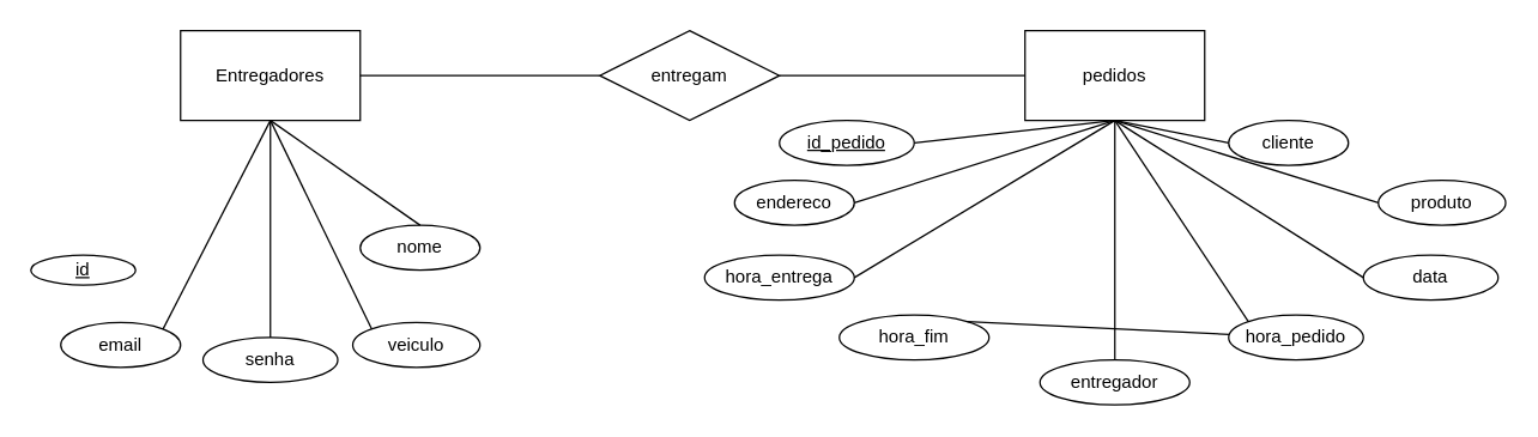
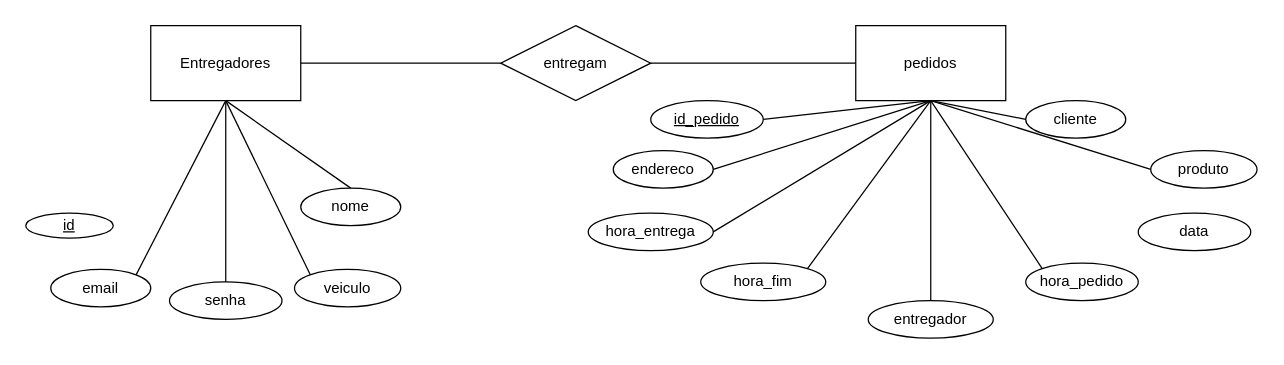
- <mxCell id="22" value="" style="endArrow=none;html=1;rounded=0;exitX=0;exitY=0.5;exitDx=0;exitDy=0;entryX=0.5;entryY=1;entryDx=0;entryDy=0;" edge="1" parent="1" source="11" target="3"><mxGeometry width="50" height="50" relative="1" as="geometry"><mxPoint x="760" y="250" as="sourcePoint" /><mxPoint x="810" y="200" as="targetPoint" /></mxGeometry></mxCell>
- <mxCell id="19" value="" style="endArrow=none;html=1;rounded=0;exitX=1;exitY=0;exitDx=0;exitDy=0;" edge="1" parent="1" source="14" target="13"><mxGeometry width="50" height="50" relative="1" as="geometry"><mxPoint x="730" y="220" as="sourcePoint" /><mxPoint x="780" y="170" as="targetPoint" /></mxGeometry></mxCell>
+ <mxCell id="19" value="" style="endArrow=none;html=1;rounded=0;exitX=1;exitY=0;exitDx=0;exitDy=0;entryX=0.5;entryY=1;entryDx=0;entryDy=0;" edge="1" parent="1" source="14" target="3"><mxGeometry width="50" height="50" relative="1" as="geometry"><mxPoint x="730" y="220" as="sourcePoint" /><mxPoint x="780" y="170" as="targetPoint" /></mxGeometry></mxCell>
